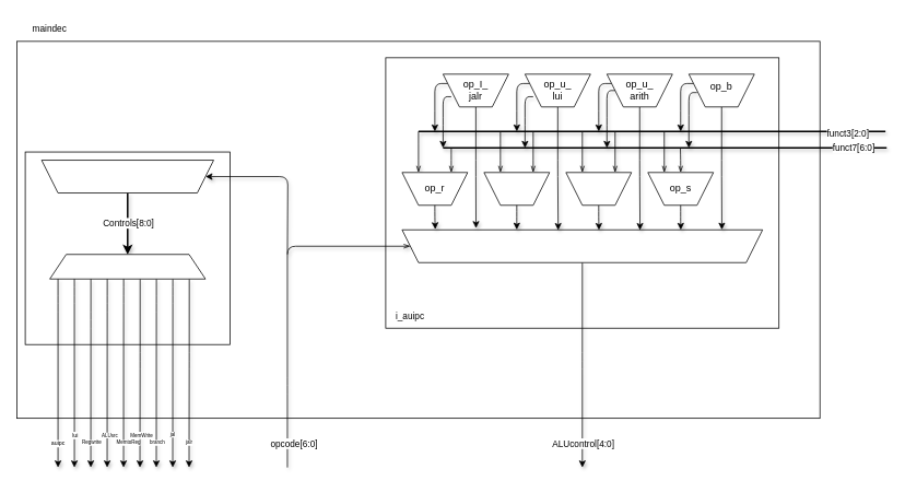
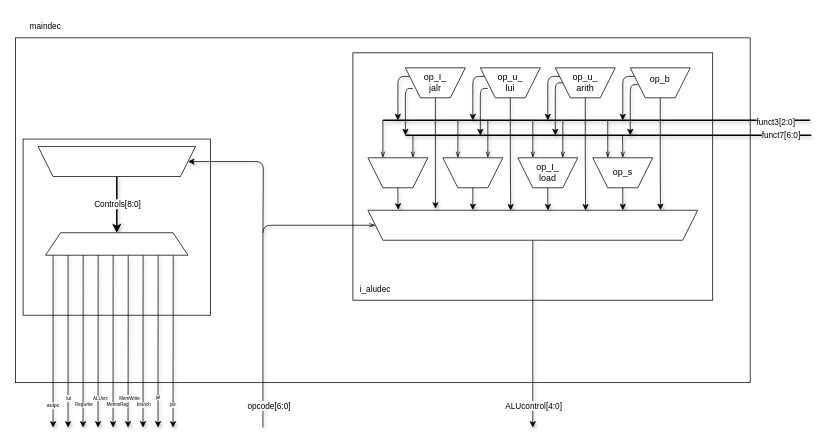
- <mxCell id="38" value="op_r" style="text;html=1;strokeColor=none;fillColor=none;align=center;verticalAlign=middle;whiteSpace=wrap;rounded=0;labelBackgroundColor=none;" parent="3" vertex="1"><mxGeometry x="480" y="165" width="60" height="30" as="geometry" /></mxCell>
+ <mxCell id="47" value="op_I_&lt;br&gt;load" style="text;html=1;strokeColor=none;fillColor=none;align=center;verticalAlign=middle;whiteSpace=wrap;rounded=0;labelBackgroundColor=none;" parent="3" vertex="1"><mxGeometry x="680" y="165" width="60" height="30" as="geometry" /></mxCell>
- <mxCell id="68" value="&lt;font style=&quot;font-size: 11px&quot;&gt;i_auipc&lt;/font&gt;" style="text;html=1;strokeColor=none;fillColor=none;align=center;verticalAlign=middle;whiteSpace=wrap;rounded=0;labelBackgroundColor=none;fontSize=6;" parent="3" vertex="1"><mxGeometry x="450" y="320" width="60" height="30" as="geometry" /></mxCell>
+ <mxCell id="68" value="&lt;font style=&quot;font-size: 11px&quot;&gt;i_aludec&lt;/font&gt;" style="text;html=1;strokeColor=none;fillColor=none;align=center;verticalAlign=middle;whiteSpace=wrap;rounded=0;labelBackgroundColor=none;fontSize=6;" parent="3" vertex="1"><mxGeometry x="450" y="320" width="60" height="30" as="geometry" /></mxCell>
